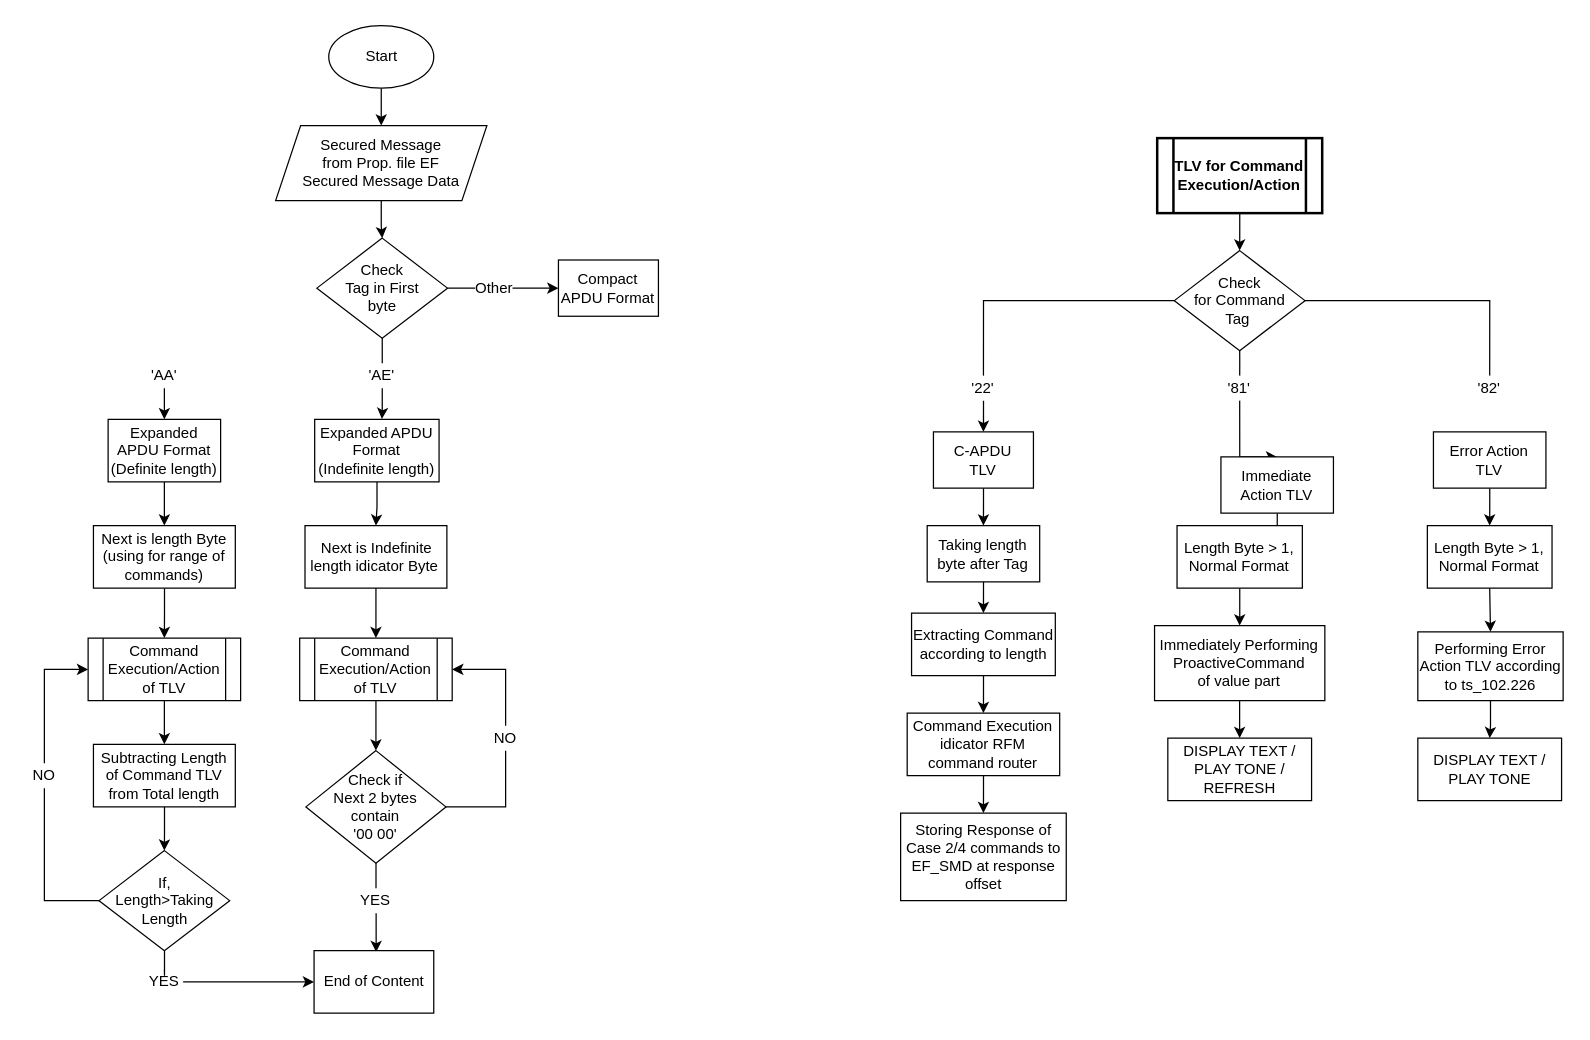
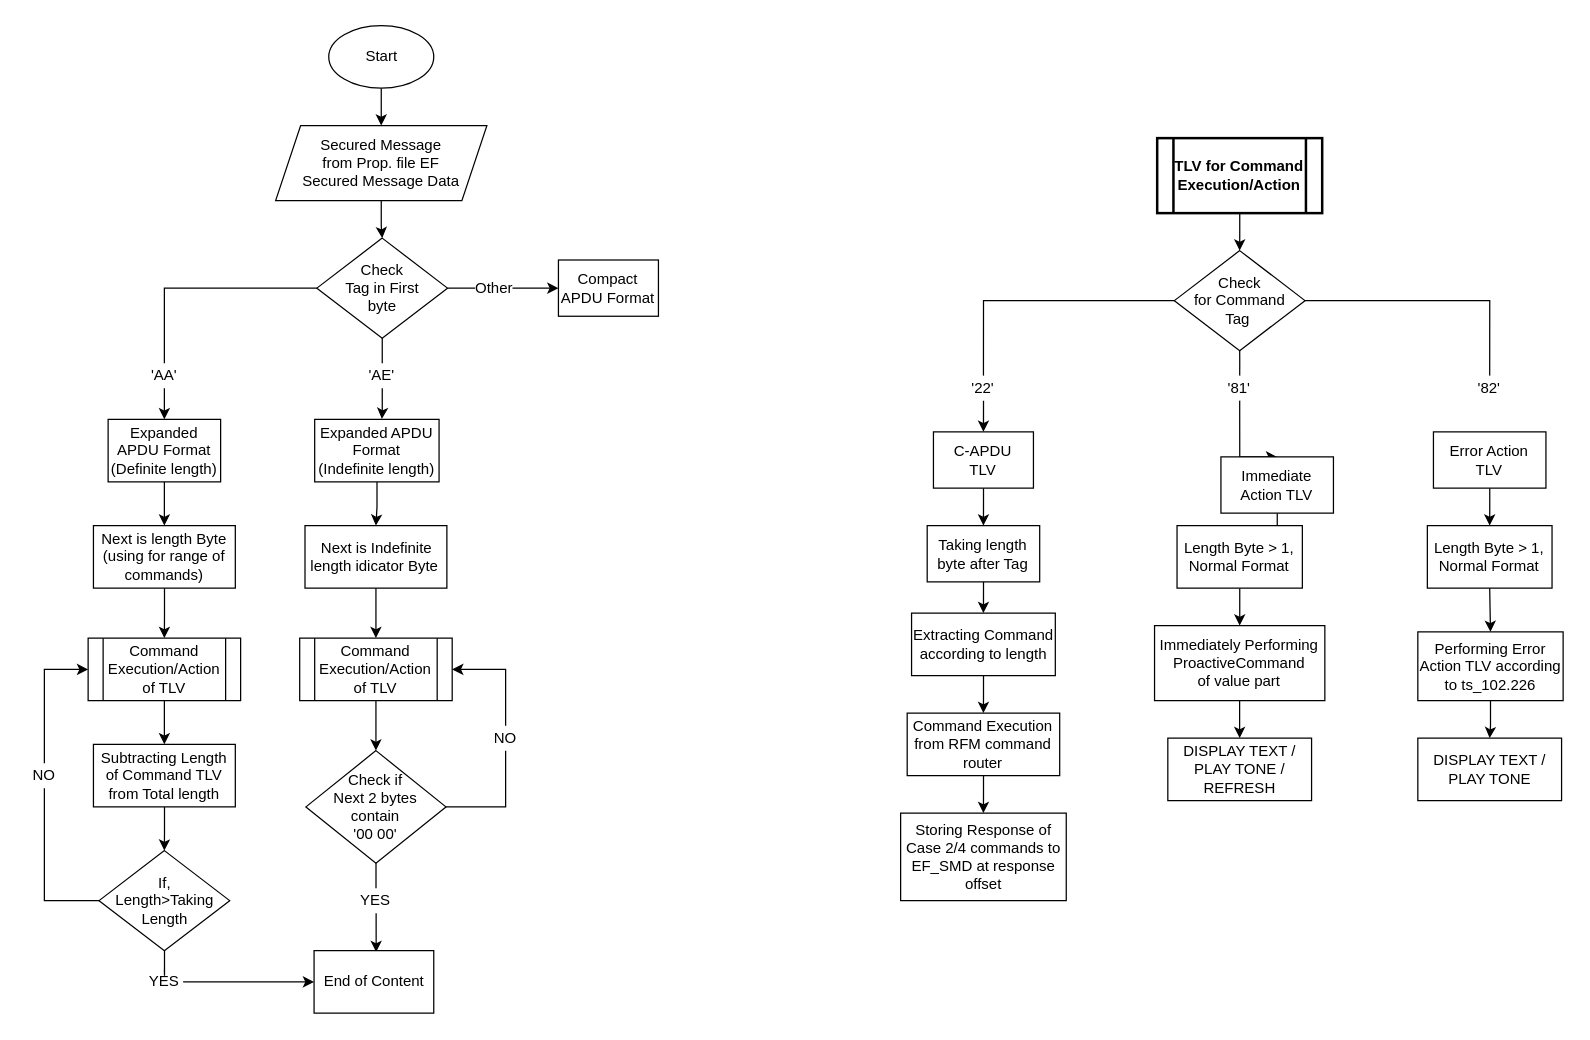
+ <mxCell id="14" value="" style="edgeStyle=orthogonalEdgeStyle;rounded=0;orthogonalLoop=1;jettySize=auto;html=1;endArrow=none;comic=0;" parent="1" source="8" target="13" edge="1"><mxGeometry relative="1" as="geometry"><mxPoint x="160" y="310" as="targetPoint" /><mxPoint x="243.25" y="230" as="sourcePoint" /></mxGeometry></mxCell>
- <mxCell id="68" value="&lt;span style=&quot;&quot;&gt;Command Execution idicator RFM command router&lt;/span&gt;" style="shape=rectangle;whiteSpace=wrap;html=1;backgroundOutline=1;comic=0;" parent="1" vertex="1"><mxGeometry x="725.25" y="570" width="122" height="50" as="geometry" /></mxCell>
+ <mxCell id="68" value="&lt;span style=&quot;&quot;&gt;Command Execution from RFM command router&lt;/span&gt;" style="shape=rectangle;whiteSpace=wrap;html=1;backgroundOutline=1;comic=0;" parent="1" vertex="1"><mxGeometry x="725.25" y="570" width="122" height="50" as="geometry" /></mxCell>
